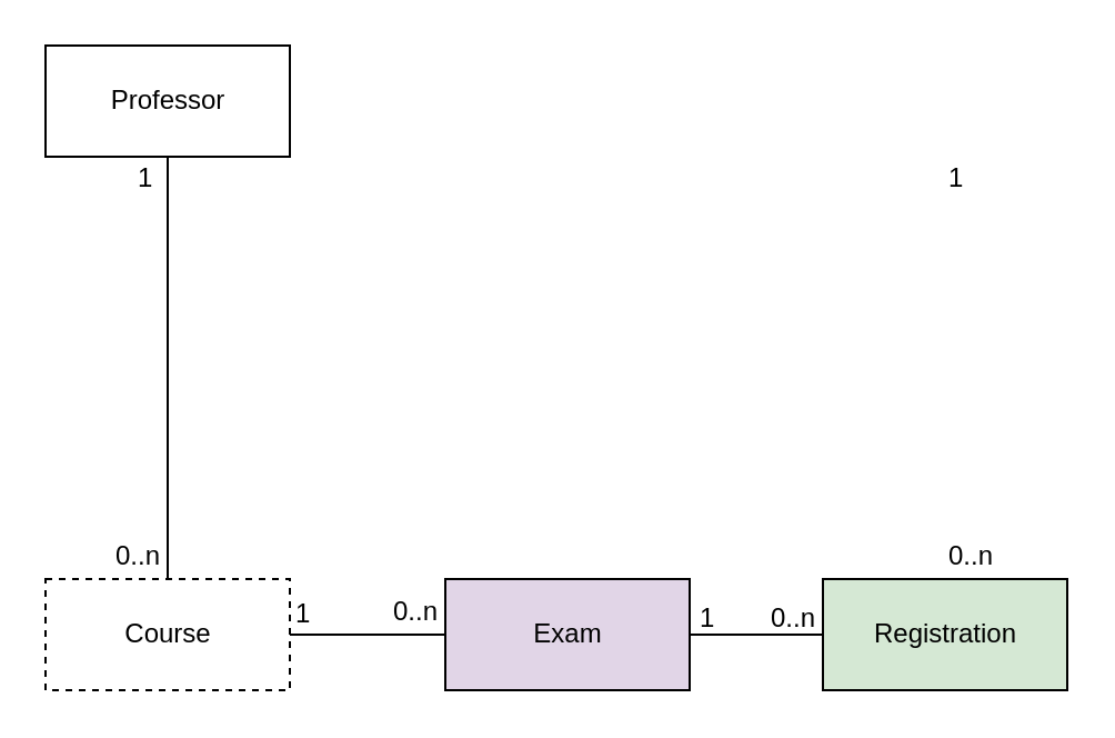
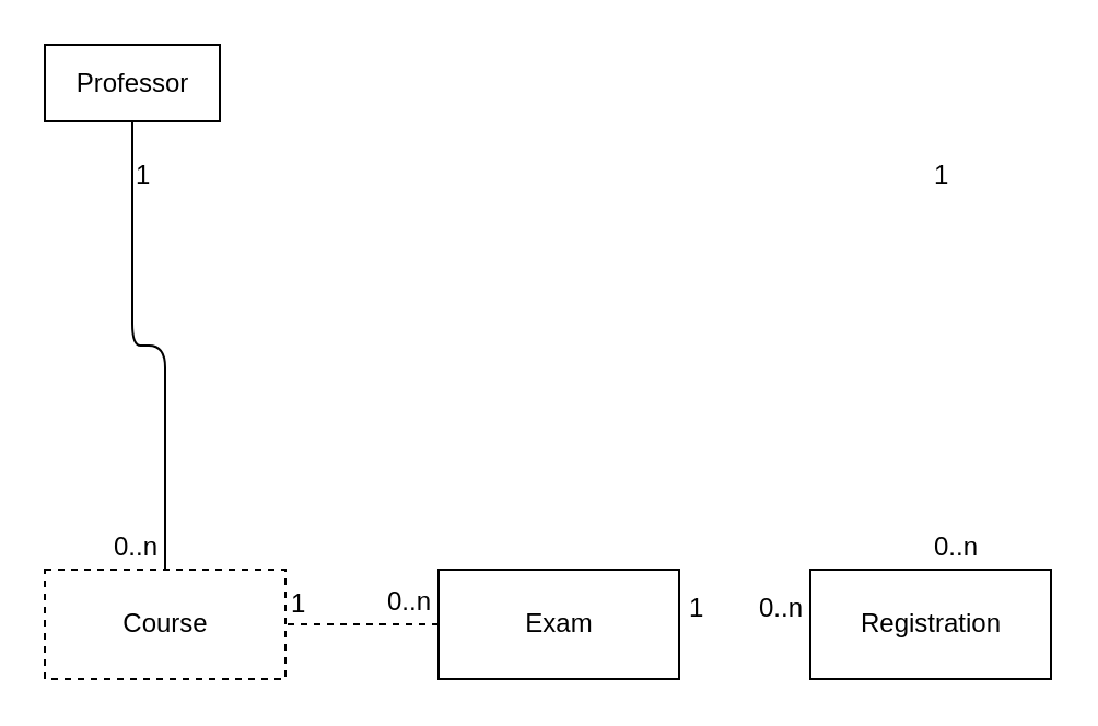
- <mxCell id="2" value="&lt;div&gt;Professor&lt;/div&gt;" style="html=1;" parent="1" vertex="1"><mxGeometry x="20" y="20" width="110" height="50" as="geometry" /></mxCell>
+ <mxCell id="2" value="&lt;div&gt;Professor&lt;/div&gt;" style="html=1;" parent="1" vertex="1"><mxGeometry x="20" y="20" width="80" height="35" as="geometry" /></mxCell>
- <mxCell id="8" value="" style="endArrow=none;html=1;edgeStyle=orthogonalEdgeStyle;entryX=1;entryY=0.5;entryDx=0;entryDy=0;exitX=0;exitY=0.5;exitDx=0;exitDy=0;" parent="1" source="5" target="3" edge="1"><mxGeometry relative="1" as="geometry"><mxPoint x="170" y="150" as="sourcePoint" /><mxPoint x="330" y="135" as="targetPoint" /></mxGeometry></mxCell>
+ <mxCell id="8" value="" style="endArrow=none;html=1;edgeStyle=orthogonalEdgeStyle;entryX=1;entryY=0.5;entryDx=0;entryDy=0;exitX=0;exitY=0.5;exitDx=0;exitDy=0;dashed=1;" parent="1" source="5" target="3" edge="1"><mxGeometry relative="1" as="geometry"><mxPoint x="170" y="150" as="sourcePoint" /><mxPoint x="330" y="135" as="targetPoint" /></mxGeometry></mxCell>
- <mxCell id="5" value="Exam" style="html=1;fillColor=#e1d5e7;" parent="1" vertex="1"><mxGeometry x="200" y="260" width="110" height="50" as="geometry" /></mxCell>
+ <mxCell id="5" value="Exam" style="html=1;" parent="1" vertex="1"><mxGeometry x="200" y="260" width="110" height="50" as="geometry" /></mxCell>
- <mxCell id="6" value="" style="endArrow=none;html=1;edgeStyle=orthogonalEdgeStyle;exitX=0;exitY=0.5;exitDx=0;exitDy=0;entryX=1;entryY=0.5;entryDx=0;entryDy=0;" parent="1" source="4" target="5" edge="1"><mxGeometry relative="1" as="geometry"><mxPoint x="-12" y="340" as="sourcePoint" /><mxPoint x="-12" y="290" as="targetPoint" /></mxGeometry></mxCell>
- <mxCell id="4" value="Registration" style="html=1;fillColor=#d5e8d4;" parent="1" vertex="1"><mxGeometry x="370" y="260" width="110" height="50" as="geometry" /></mxCell>
+ <mxCell id="4" value="Registration" style="html=1;" parent="1" vertex="1"><mxGeometry x="370" y="260" width="110" height="50" as="geometry" /></mxCell>
